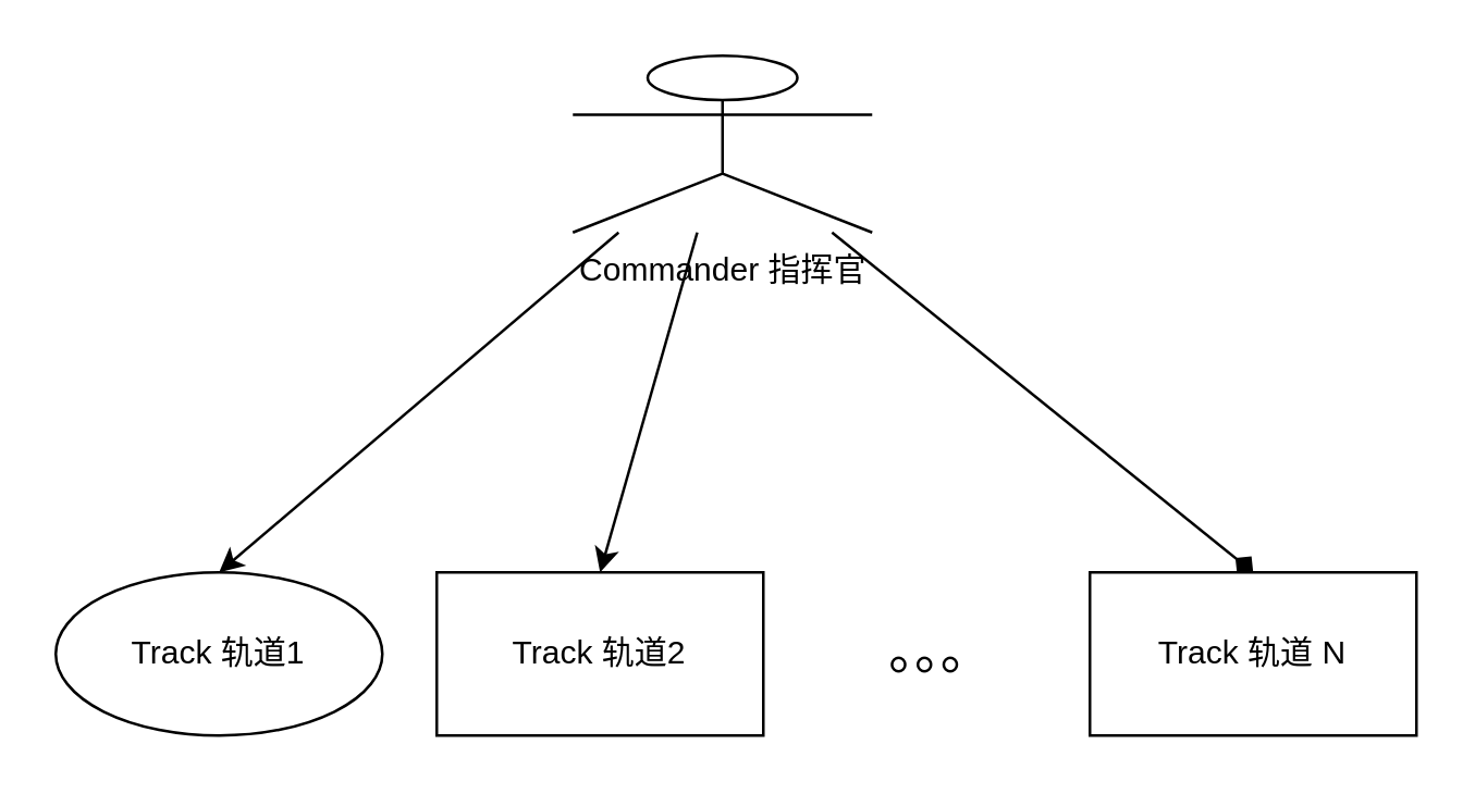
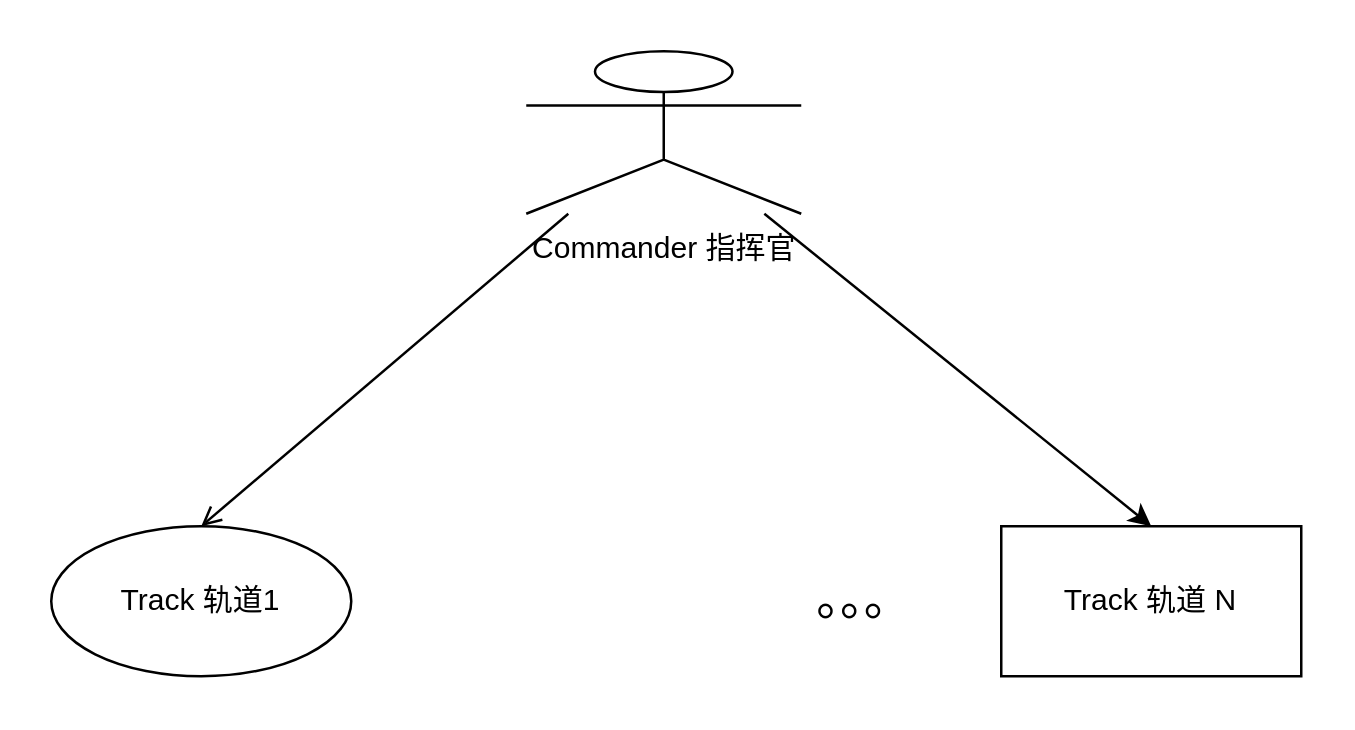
- <mxCell id="3" style="edgeStyle=none;rounded=0;orthogonalLoop=1;jettySize=auto;html=1;entryX=0.5;entryY=0;entryDx=0;entryDy=0;fontSize=19;" edge="1" parent="1" source="5" target="7"><mxGeometry relative="1" as="geometry" /></mxCell>
- <mxCell id="4" style="edgeStyle=none;rounded=0;orthogonalLoop=1;jettySize=auto;html=1;entryX=0.5;entryY=0;entryDx=0;entryDy=0;fontSize=19;endArrow=diamond;" edge="1" parent="1" source="5" target="8"><mxGeometry relative="1" as="geometry" /></mxCell>
+ <mxCell id="4" style="edgeStyle=none;rounded=0;orthogonalLoop=1;jettySize=auto;html=1;entryX=0.5;entryY=0;entryDx=0;entryDy=0;fontSize=19;" edge="1" parent="1" source="5" target="8"><mxGeometry relative="1" as="geometry" /></mxCell>
- <mxCell id="2" style="rounded=0;orthogonalLoop=1;jettySize=auto;html=1;entryX=0.5;entryY=0;entryDx=0;entryDy=0;fontSize=19;" edge="1" parent="1" source="5" target="6"><mxGeometry relative="1" as="geometry" /></mxCell>
+ <mxCell id="2" style="rounded=0;orthogonalLoop=1;jettySize=auto;html=1;entryX=0.5;entryY=0;entryDx=0;entryDy=0;fontSize=19;endArrow=open;" edge="1" parent="1" source="5" target="6"><mxGeometry relative="1" as="geometry" /></mxCell>
- <mxCell id="7" value="Track 轨道2" style="rounded=0;whiteSpace=wrap;html=1;" vertex="1" parent="1"><mxGeometry x="160" y="210" width="120" height="60" as="geometry" /></mxCell>
